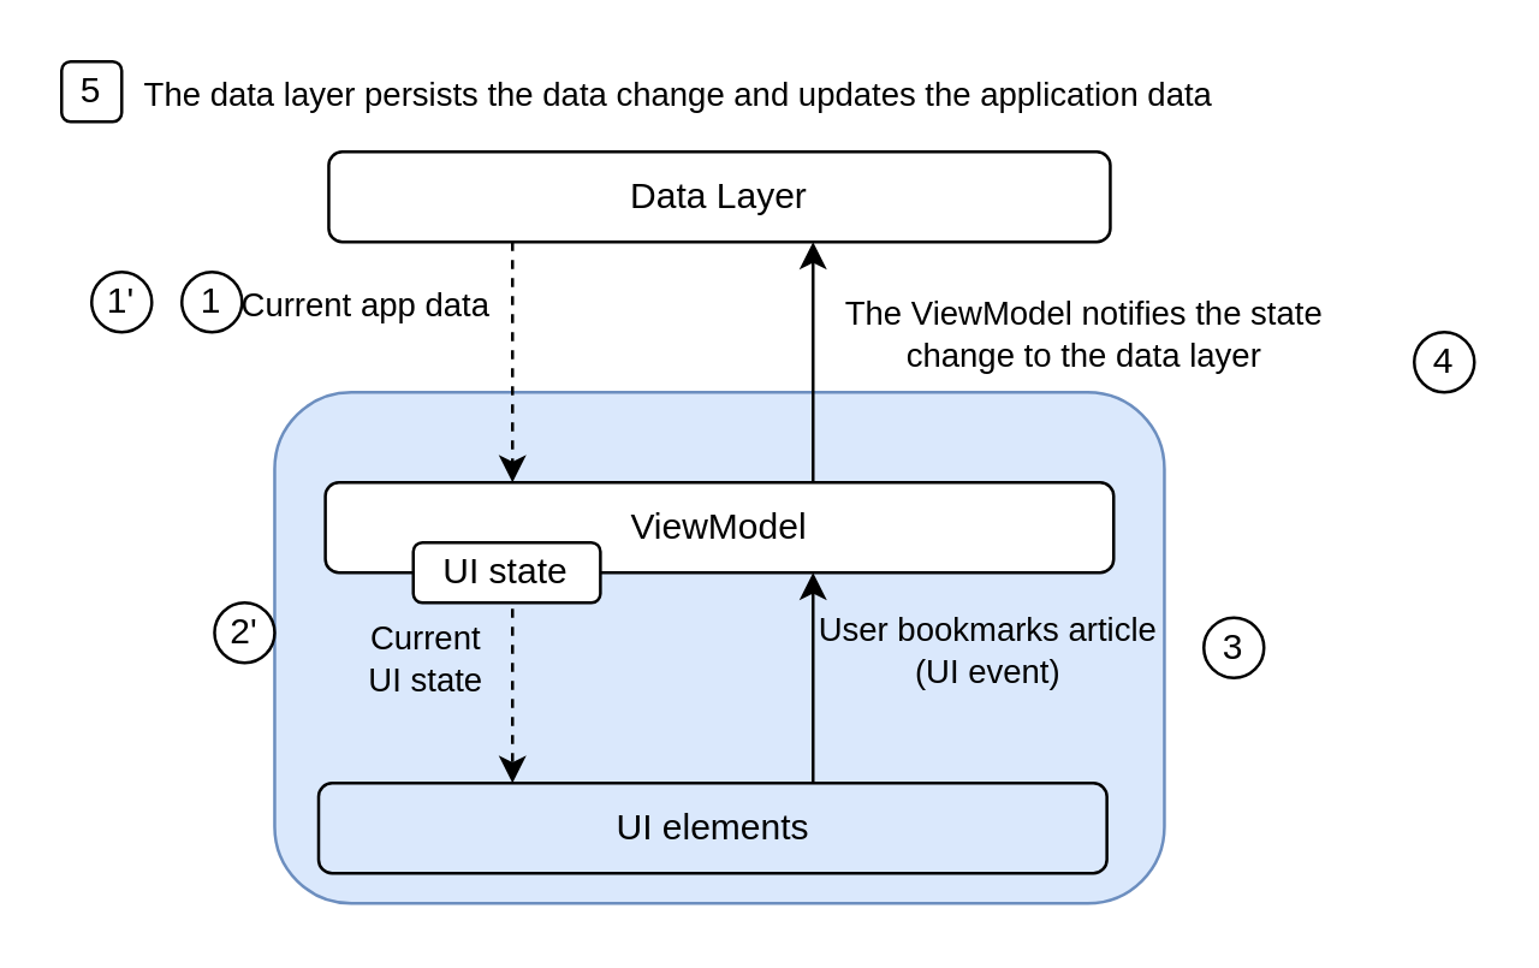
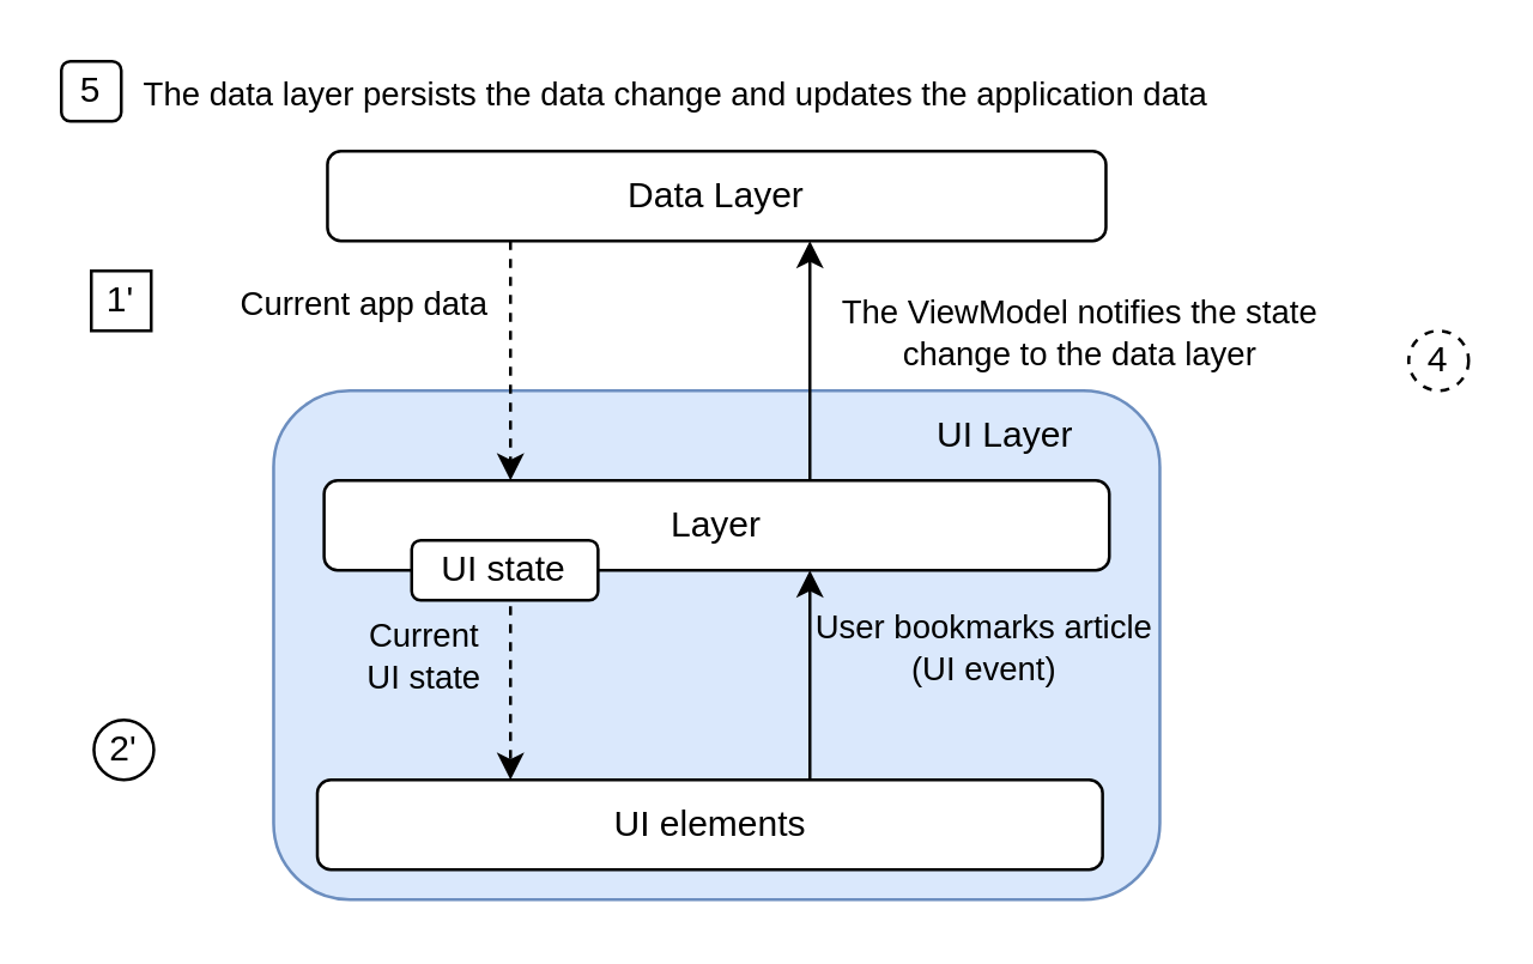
- <mxCell id="19" value="1'" style="ellipse;whiteSpace=wrap;html=1;labelBackgroundColor=none;" vertex="1" parent="1"><mxGeometry x="30" y="90" width="20" height="20" as="geometry" /></mxCell>
+ <mxCell id="19" value="1'" style="whiteSpace=wrap;html=1;labelBackgroundColor=none;rounded=0;" vertex="1" parent="1"><mxGeometry x="30" y="90" width="20" height="20" as="geometry" /></mxCell>
- <mxCell id="17" value="1" style="ellipse;whiteSpace=wrap;html=1;labelBackgroundColor=none;" vertex="1" parent="1"><mxGeometry x="60" y="90" width="20" height="20" as="geometry" /></mxCell>
- <mxCell id="21" value="4" style="ellipse;whiteSpace=wrap;html=1;labelBackgroundColor=none;" vertex="1" parent="1"><mxGeometry x="470" y="110" width="20" height="20" as="geometry" /></mxCell>
+ <mxCell id="21" value="4" style="ellipse;whiteSpace=wrap;html=1;labelBackgroundColor=none;dashed=1;" vertex="1" parent="1"><mxGeometry x="470" y="110" width="20" height="20" as="geometry" /></mxCell>
+ <mxCell id="14" value="UI Layer" style="text;html=1;strokeColor=none;fillColor=none;align=center;verticalAlign=middle;whiteSpace=wrap;rounded=0;" parent="1" vertex="1"><mxGeometry x="300" y="130" width="71.13" height="30" as="geometry" /></mxCell>
- <mxCell id="10" value="ViewModel" style="rounded=1;whiteSpace=wrap;html=1;" parent="1" vertex="1"><mxGeometry x="107.75" y="160" width="262.25" height="30" as="geometry" /></mxCell>
+ <mxCell id="10" value="Layer" style="rounded=1;whiteSpace=wrap;html=1;" parent="1" vertex="1"><mxGeometry x="107.75" y="160" width="262.25" height="30" as="geometry" /></mxCell>
- <mxCell id="22" value="2'" style="ellipse;whiteSpace=wrap;html=1;labelBackgroundColor=none;" vertex="1" parent="1"><mxGeometry x="70.88" y="200" width="20" height="20" as="geometry" /></mxCell>
+ <mxCell id="22" value="2'" style="ellipse;whiteSpace=wrap;html=1;labelBackgroundColor=none;" vertex="1" parent="1"><mxGeometry x="30.88" y="240" width="20" height="20" as="geometry" /></mxCell>
- <mxCell id="18" value="3" style="ellipse;whiteSpace=wrap;html=1;labelBackgroundColor=none;" vertex="1" parent="1"><mxGeometry x="400" y="205" width="20" height="20" as="geometry" /></mxCell>
- <mxCell id="13" value="UI elements" style="rounded=1;whiteSpace=wrap;html=1;fillColor=#dae8fc;" parent="1" vertex="1"><mxGeometry x="105.5" y="260" width="262.25" height="30" as="geometry" /></mxCell>
+ <mxCell id="13" value="UI elements" style="rounded=1;whiteSpace=wrap;html=1;" parent="1" vertex="1"><mxGeometry x="105.5" y="260" width="262.25" height="30" as="geometry" /></mxCell>
